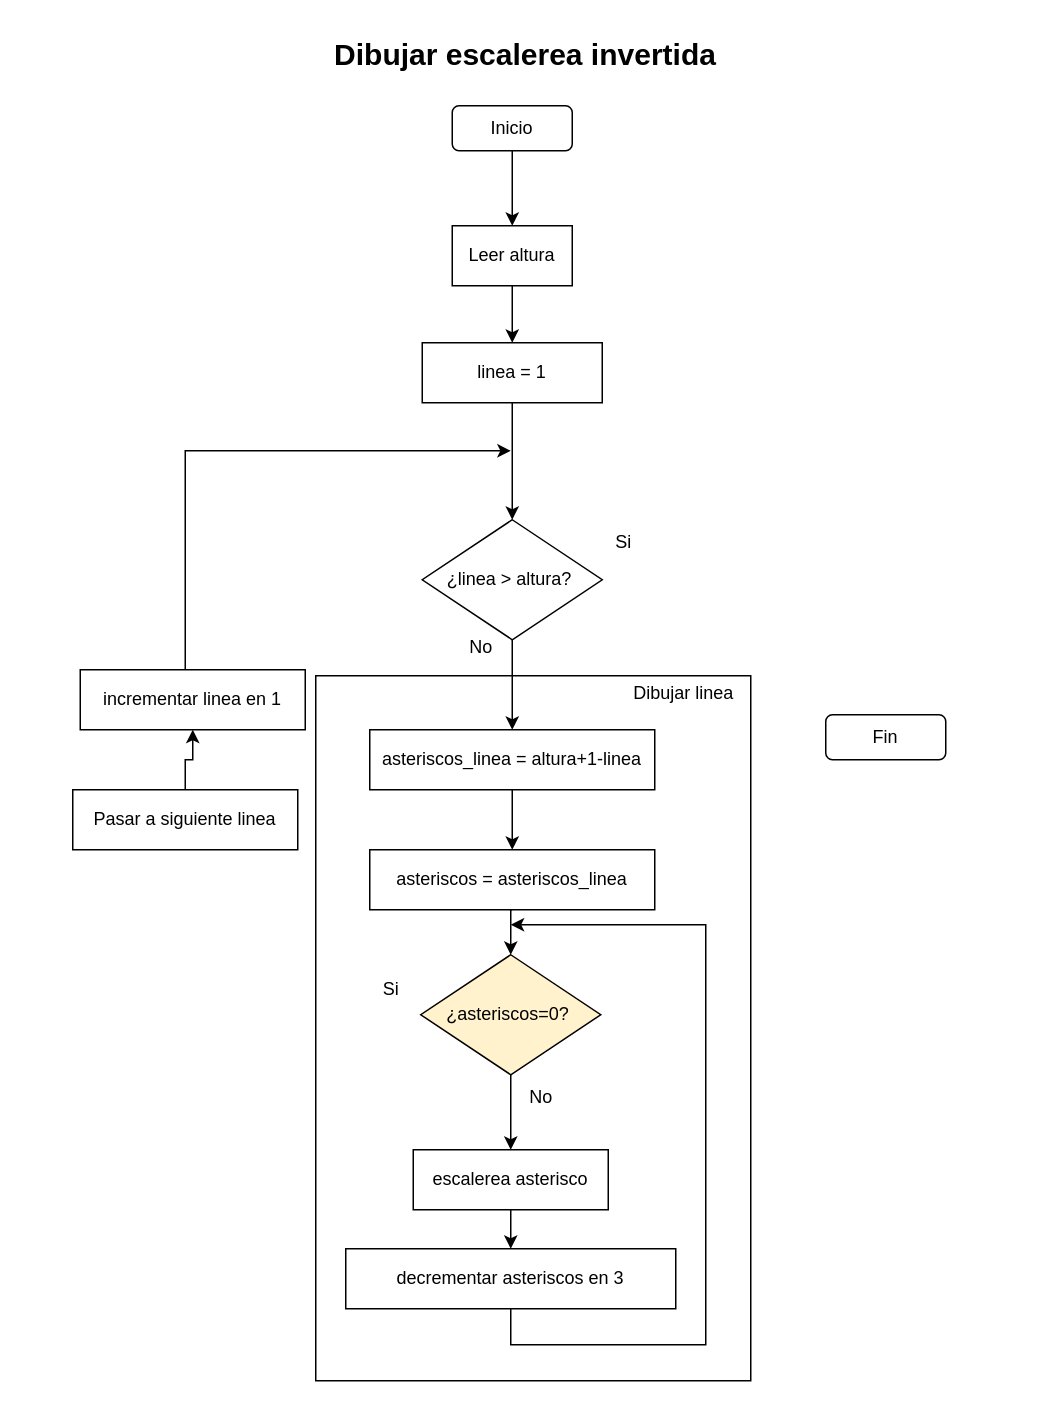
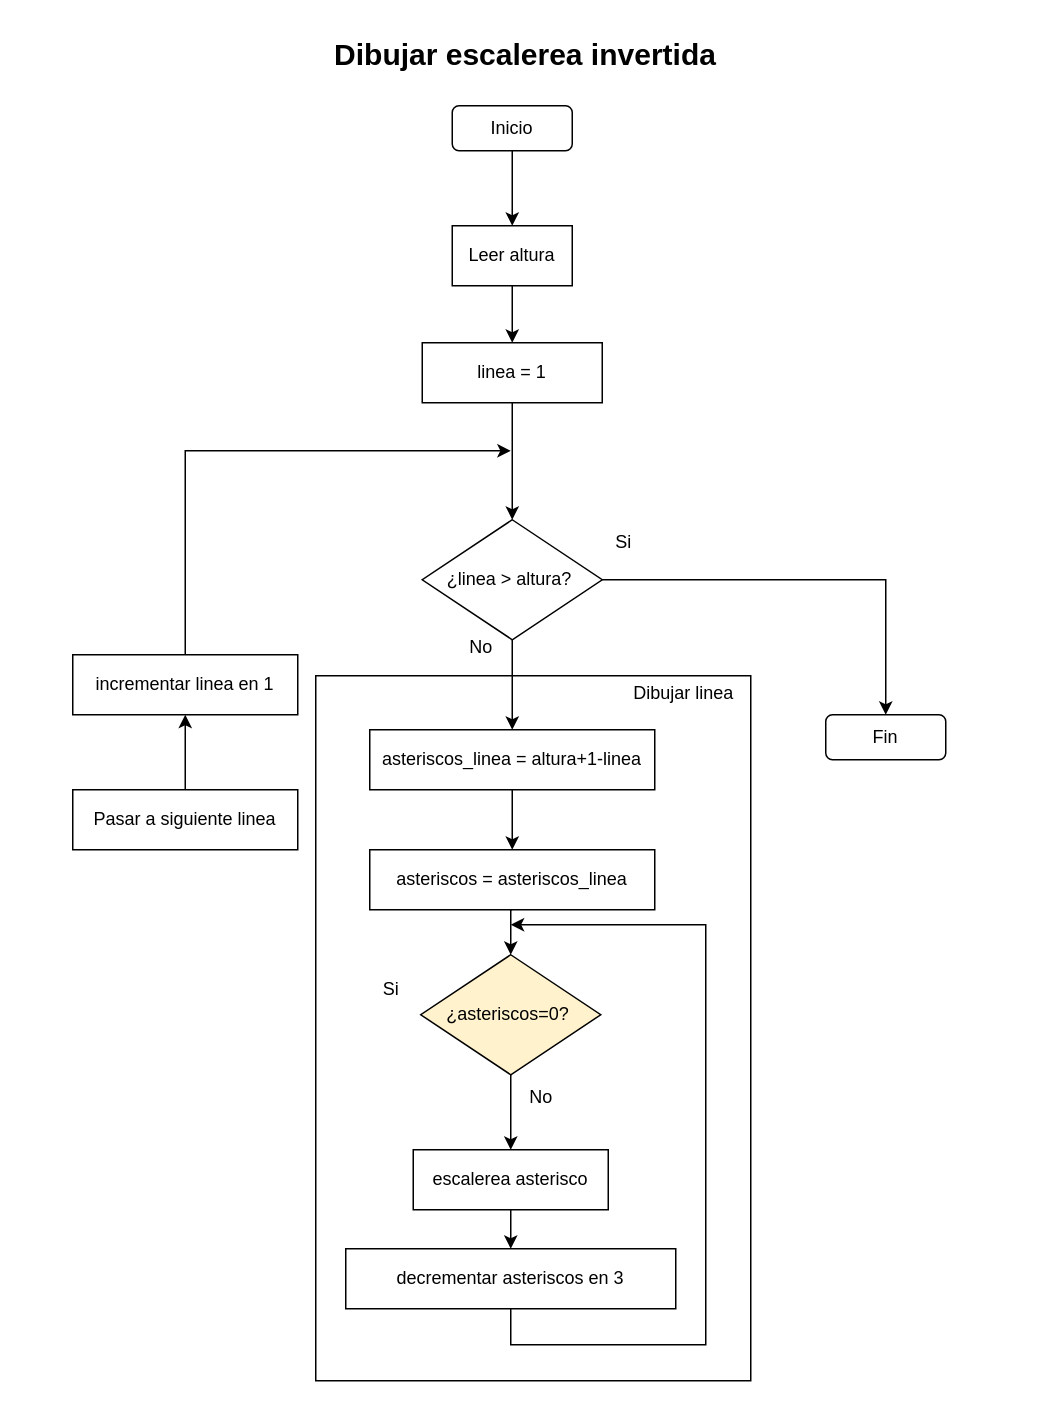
+ <mxCell id="11" style="edgeStyle=orthogonalEdgeStyle;rounded=0;orthogonalLoop=1;jettySize=auto;html=1;exitX=1;exitY=0.5;exitDx=0;exitDy=0;entryX=0.5;entryY=0;entryDx=0;entryDy=0;" edge="1" parent="1" source="13" target="8"><mxGeometry relative="1" as="geometry" /></mxCell>
- <mxCell id="31" value="incrementar linea en 1" style="rounded=0;whiteSpace=wrap;html=1;" vertex="1" parent="1"><mxGeometry x="53" y="446" width="150" height="40" as="geometry" /></mxCell>
+ <mxCell id="31" value="incrementar linea en 1" style="rounded=0;whiteSpace=wrap;html=1;" vertex="1" parent="1"><mxGeometry x="48" y="436" width="150" height="40" as="geometry" /></mxCell>
